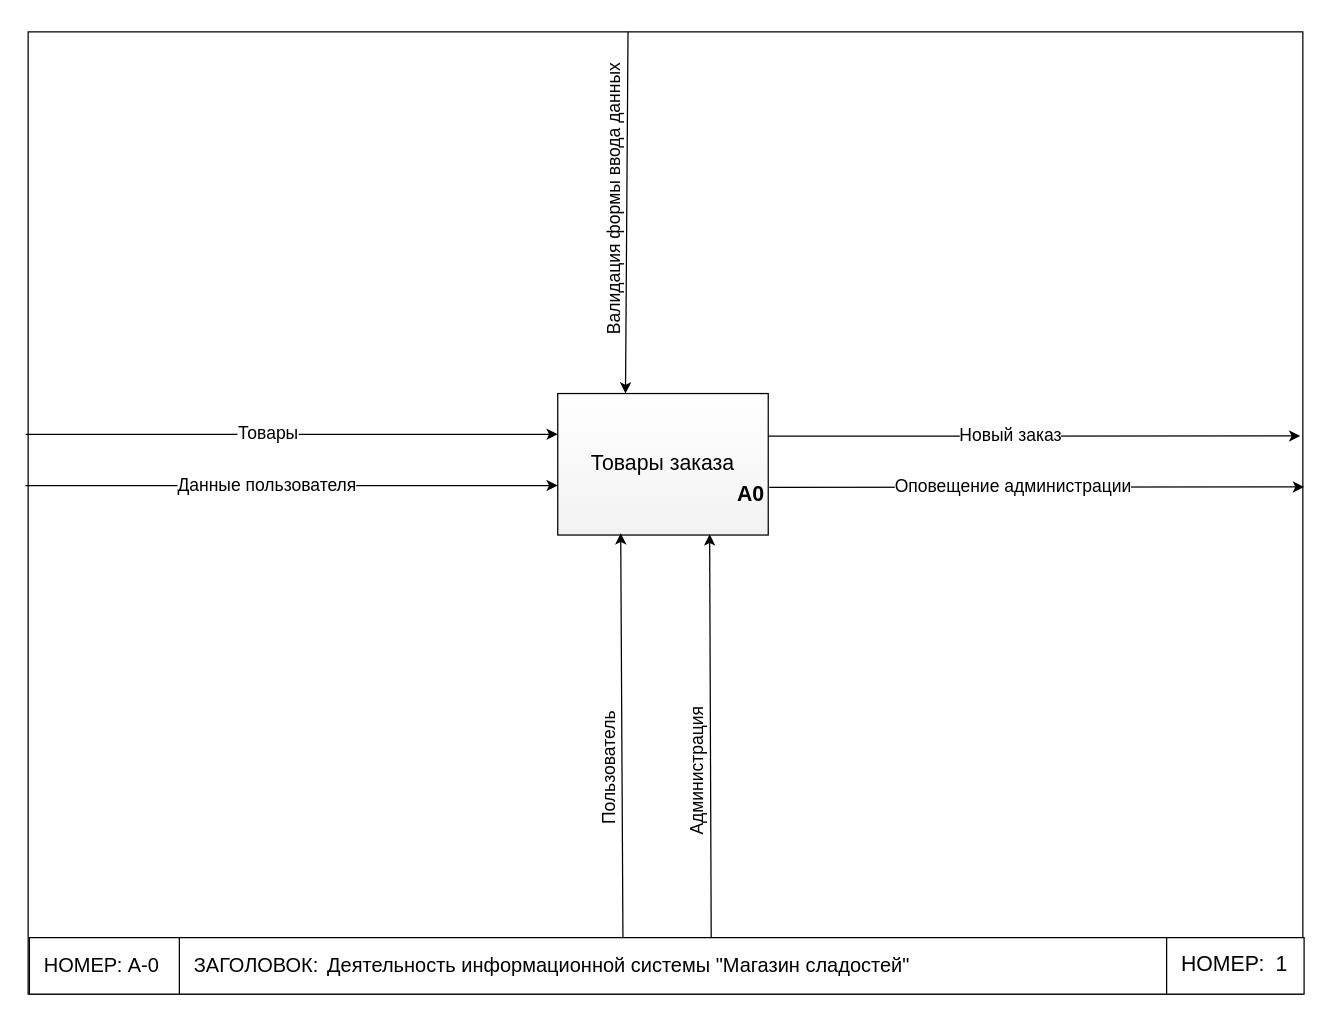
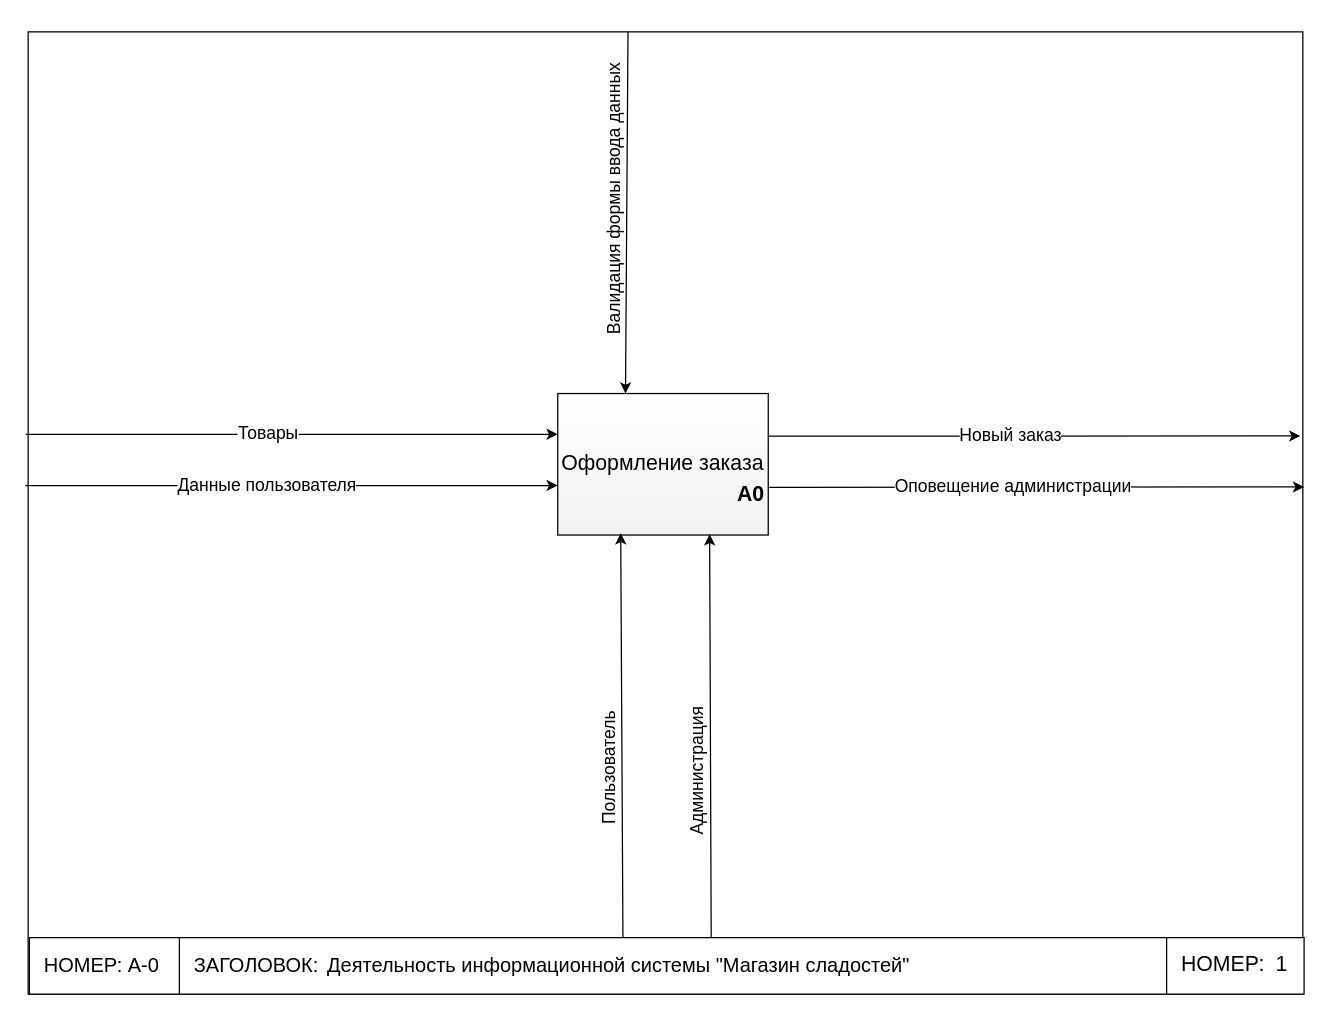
- <mxCell id="9" value="&lt;span style=&quot;font-size: 17px;&quot;&gt;Товары заказа&lt;/span&gt;" style="rounded=0;whiteSpace=wrap;html=1;gradientColor=#F2F2F2;strokeWidth=1;" vertex="1" parent="8"><mxGeometry width="168.44" height="113.235" as="geometry" /></mxCell>
+ <mxCell id="9" value="&lt;span style=&quot;font-size: 17px;&quot;&gt;Оформление заказа&lt;/span&gt;" style="rounded=0;whiteSpace=wrap;html=1;gradientColor=#F2F2F2;strokeWidth=1;" vertex="1" parent="8"><mxGeometry width="168.44" height="113.235" as="geometry" /></mxCell>
